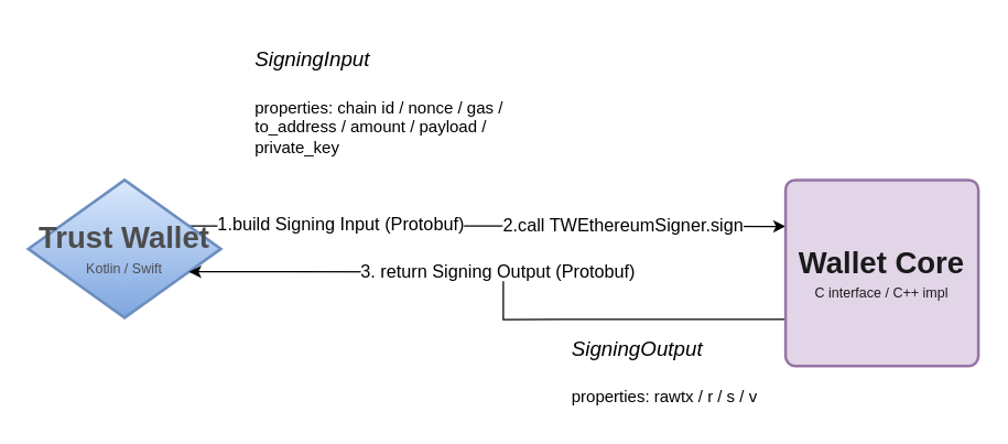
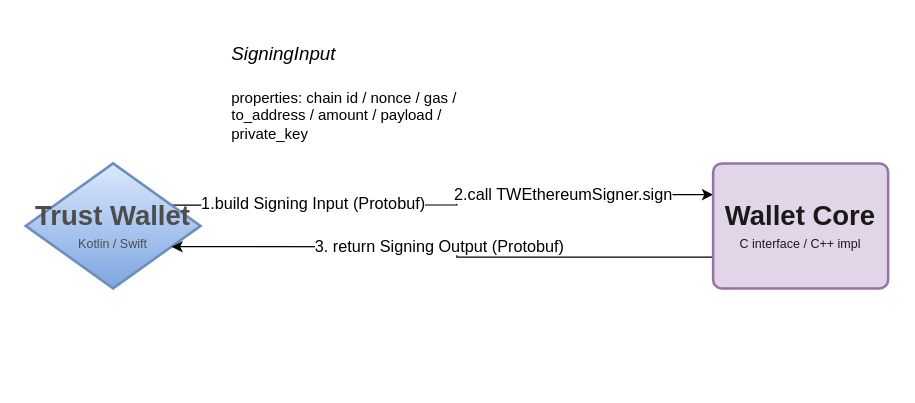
- <mxCell id="8" value="&lt;font color=&quot;#1a1a1a&quot;&gt;&lt;b&gt;&lt;font style=&quot;font-size: 22px&quot;&gt;Wallet Core&lt;/font&gt;&lt;/b&gt;&lt;br&gt;&lt;font style=&quot;font-size: 10px&quot;&gt;C interface / C++ impl&lt;/font&gt;&lt;br&gt;&lt;/font&gt;" style="rounded=1;whiteSpace=wrap;html=1;absoluteArcSize=1;arcSize=14;strokeWidth=2;fillColor=#e1d5e7;strokeColor=#9673a6;" vertex="1" parent="1"><mxGeometry x="570" y="130" width="140" height="135" as="geometry" /></mxCell>
+ <mxCell id="8" value="&lt;font color=&quot;#1a1a1a&quot;&gt;&lt;b&gt;&lt;font style=&quot;font-size: 22px&quot;&gt;Wallet Core&lt;/font&gt;&lt;/b&gt;&lt;br&gt;&lt;font style=&quot;font-size: 10px&quot;&gt;C interface / C++ impl&lt;/font&gt;&lt;br&gt;&lt;/font&gt;" style="rounded=1;whiteSpace=wrap;html=1;absoluteArcSize=1;arcSize=14;strokeWidth=2;fillColor=#e1d5e7;strokeColor=#9673a6;" vertex="1" parent="1"><mxGeometry x="570" y="130" width="140" height="100" as="geometry" /></mxCell>
- <mxCell id="10" value="&lt;h1&gt;&lt;font style=&quot;font-size: 15px ; font-weight: normal&quot;&gt;&lt;i&gt;SigningOutput&lt;/i&gt;&lt;/font&gt;&lt;/h1&gt;&lt;p&gt;properties: rawtx / r / s / v&lt;/p&gt;" style="text;html=1;strokeColor=none;fillColor=none;spacing=5;spacingTop=-20;whiteSpace=wrap;overflow=hidden;rounded=0;" vertex="1" parent="1"><mxGeometry x="410" y="230" width="150" height="70" as="geometry" /></mxCell>
